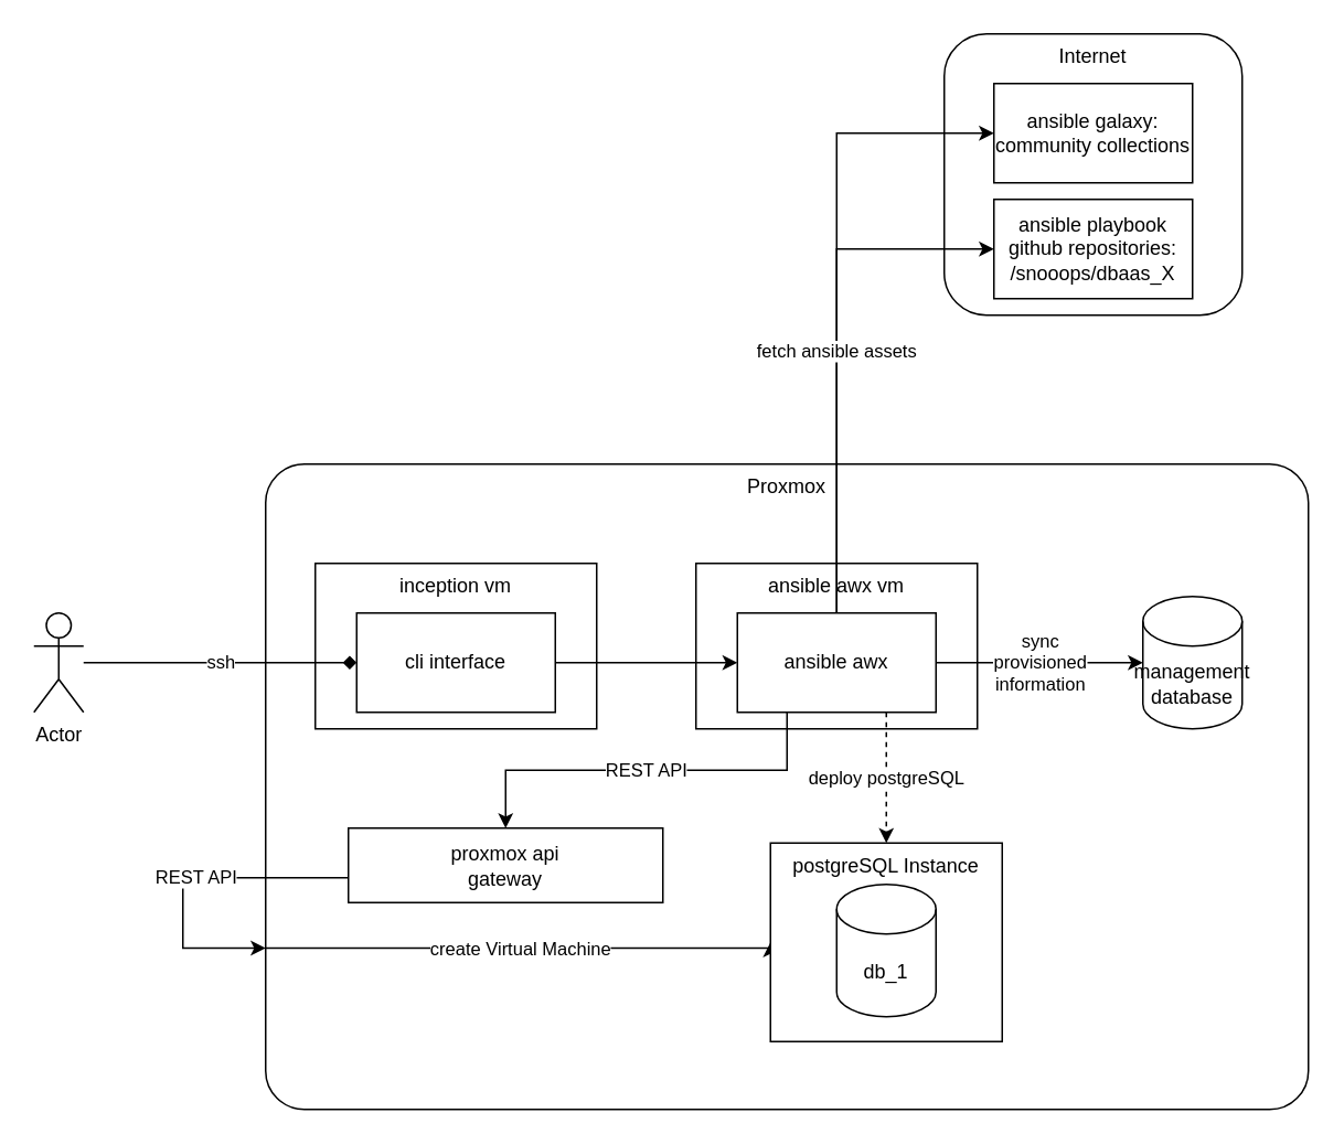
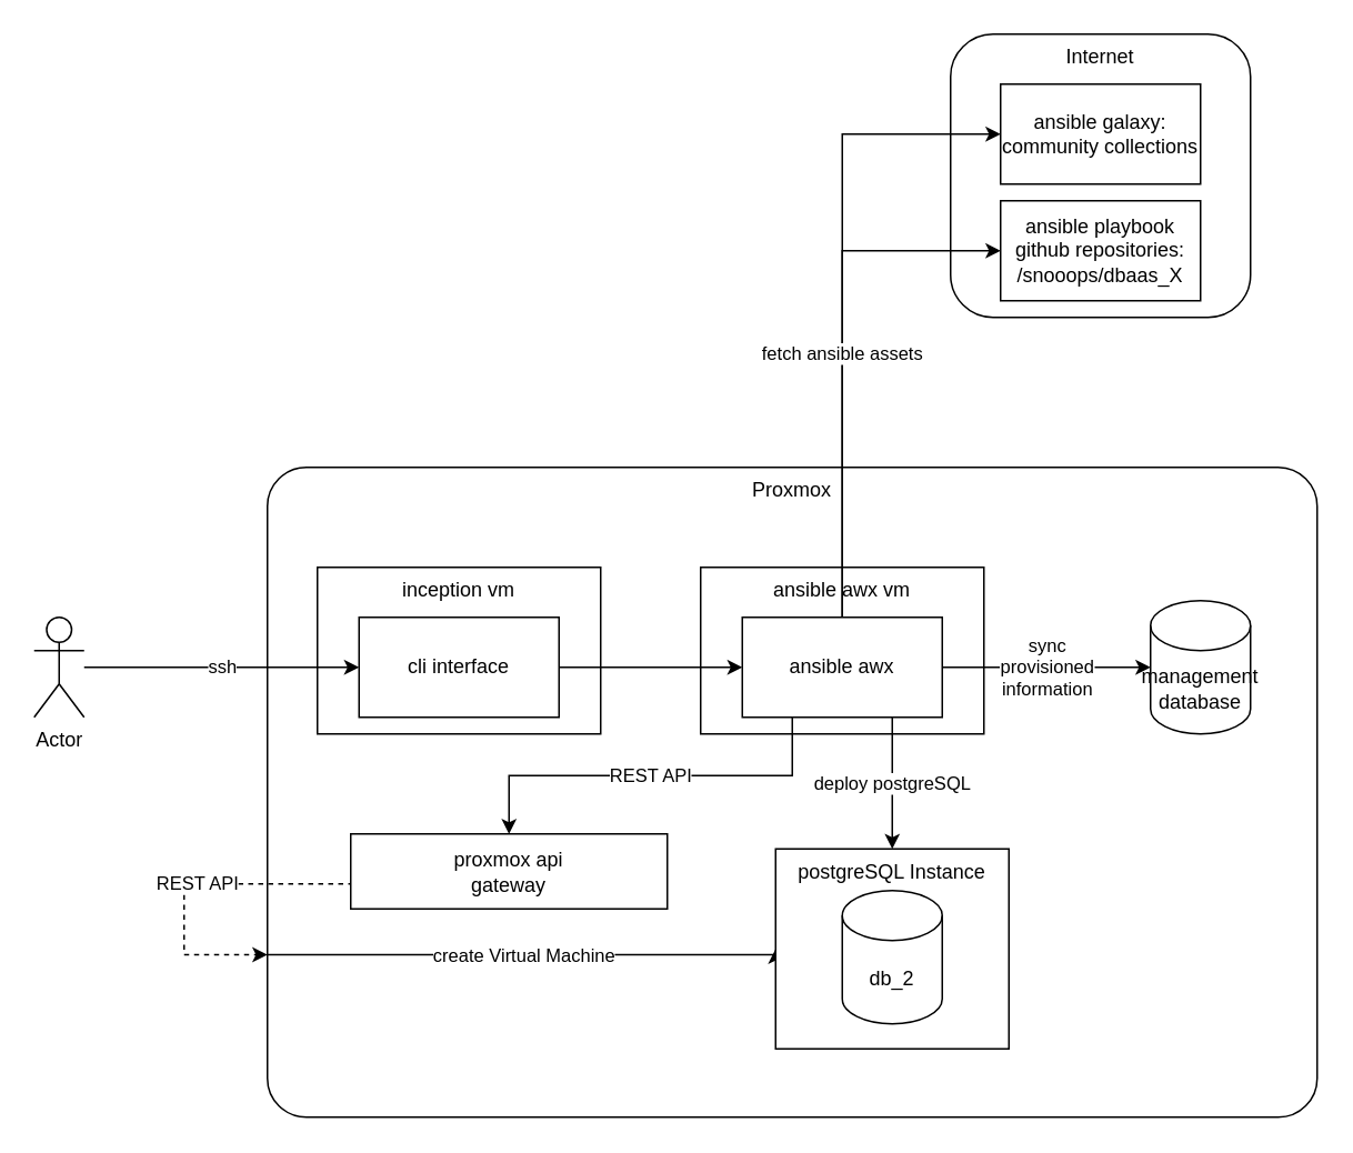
- <mxCell id="11" value="ssh" style="edgeStyle=orthogonalEdgeStyle;rounded=0;orthogonalLoop=1;jettySize=auto;html=1;entryX=0;entryY=0.5;entryDx=0;entryDy=0;endArrow=diamond;" edge="1" parent="1" source="7" target="10"><mxGeometry relative="1" as="geometry" /></mxCell>
+ <mxCell id="11" value="ssh" style="edgeStyle=orthogonalEdgeStyle;rounded=0;orthogonalLoop=1;jettySize=auto;html=1;entryX=0;entryY=0.5;entryDx=0;entryDy=0;" edge="1" parent="1" source="7" target="10"><mxGeometry relative="1" as="geometry" /></mxCell>
- <mxCell id="15" value="deploy postgreSQL" style="edgeStyle=orthogonalEdgeStyle;rounded=0;orthogonalLoop=1;jettySize=auto;html=1;exitX=0.75;exitY=1;exitDx=0;exitDy=0;entryX=0.5;entryY=0;entryDx=0;entryDy=0;dashed=1;" edge="1" parent="1" source="16" target="22"><mxGeometry relative="1" as="geometry" /></mxCell>
+ <mxCell id="15" value="deploy postgreSQL" style="edgeStyle=orthogonalEdgeStyle;rounded=0;orthogonalLoop=1;jettySize=auto;html=1;exitX=0.75;exitY=1;exitDx=0;exitDy=0;entryX=0.5;entryY=0;entryDx=0;entryDy=0;" edge="1" parent="1" source="16" target="22"><mxGeometry relative="1" as="geometry" /></mxCell>
- <mxCell id="19" value="REST API" style="edgeStyle=orthogonalEdgeStyle;rounded=0;orthogonalLoop=1;jettySize=auto;html=1;exitX=0;exitY=0.5;exitDx=0;exitDy=0;entryX=0;entryY=0.75;entryDx=0;entryDy=0;" edge="1" parent="1" source="20" target="2"><mxGeometry relative="1" as="geometry"><Array as="points"><mxPoint x="110" y="530" /><mxPoint x="110" y="573" /></Array></mxGeometry></mxCell>
+ <mxCell id="19" value="REST API" style="edgeStyle=orthogonalEdgeStyle;rounded=0;orthogonalLoop=1;jettySize=auto;html=1;exitX=0;exitY=0.5;exitDx=0;exitDy=0;entryX=0;entryY=0.75;entryDx=0;entryDy=0;dashed=1;" edge="1" parent="1" source="20" target="2"><mxGeometry relative="1" as="geometry"><Array as="points"><mxPoint x="110" y="530" /><mxPoint x="110" y="573" /></Array></mxGeometry></mxCell>
- <mxCell id="23" value="db_1" style="shape=cylinder3;whiteSpace=wrap;html=1;boundedLbl=1;backgroundOutline=1;size=15;" vertex="1" parent="1"><mxGeometry x="505" y="534" width="60" height="80" as="geometry" /></mxCell>
+ <mxCell id="23" value="db_2" style="shape=cylinder3;whiteSpace=wrap;html=1;boundedLbl=1;backgroundOutline=1;size=15;" vertex="1" parent="1"><mxGeometry x="505" y="534" width="60" height="80" as="geometry" /></mxCell>
